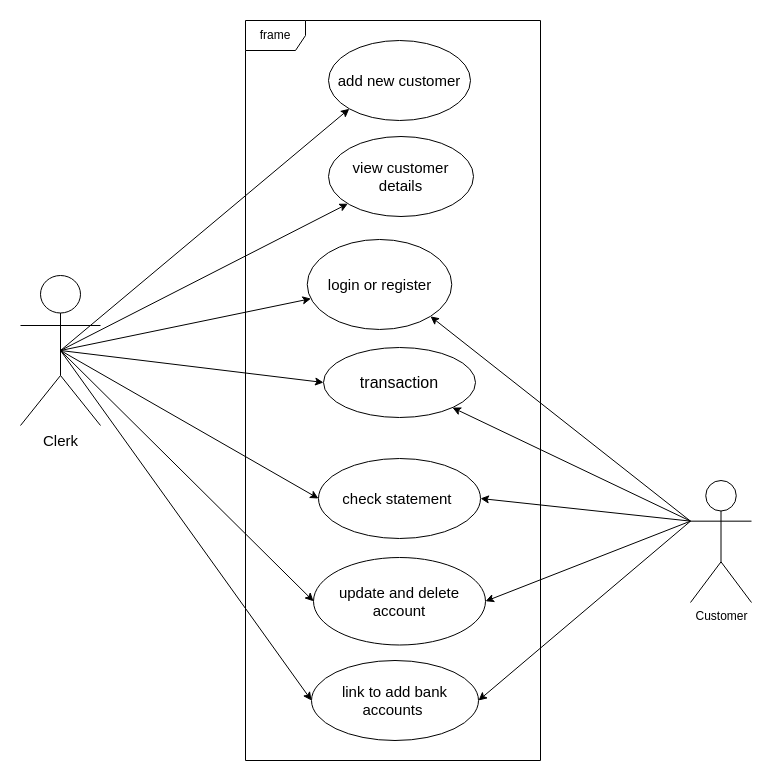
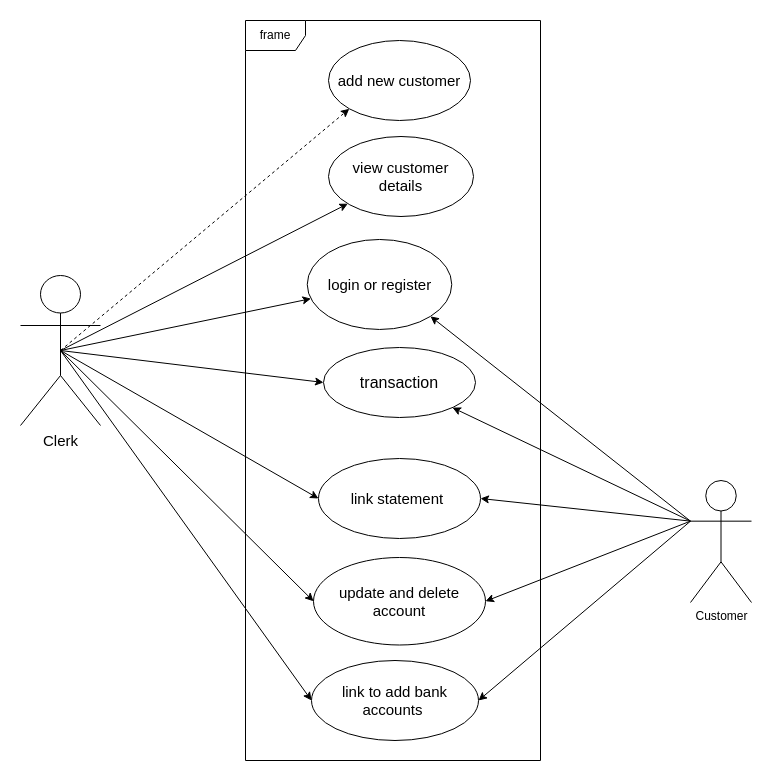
- <mxCell id="16" style="edgeStyle=none;html=1;exitX=0.5;exitY=0.5;exitDx=0;exitDy=0;exitPerimeter=0;entryX=0;entryY=1;entryDx=0;entryDy=0;fontSize=15;" edge="1" parent="1" source="23" target="8"><mxGeometry relative="1" as="geometry" /></mxCell>
+ <mxCell id="16" style="edgeStyle=none;html=1;exitX=0.5;exitY=0.5;exitDx=0;exitDy=0;exitPerimeter=0;entryX=0;entryY=1;entryDx=0;entryDy=0;fontSize=15;dashed=1;" edge="1" parent="1" source="23" target="8"><mxGeometry relative="1" as="geometry" /></mxCell>
- <mxCell id="5" value="&lt;font style=&quot;font-size: 15px;&quot;&gt;check statement&amp;nbsp;&lt;/font&gt;" style="ellipse;whiteSpace=wrap;html=1;" parent="1" vertex="1"><mxGeometry x="318" y="458" width="162" height="80" as="geometry" /></mxCell>
+ <mxCell id="5" value="&lt;font style=&quot;font-size: 15px;&quot;&gt;link statement&amp;nbsp;&lt;/font&gt;" style="ellipse;whiteSpace=wrap;html=1;" parent="1" vertex="1"><mxGeometry x="318" y="458" width="162" height="80" as="geometry" /></mxCell>
